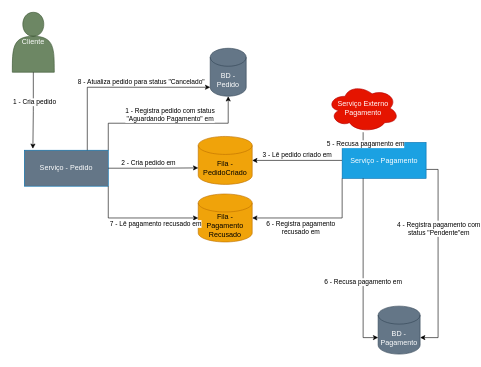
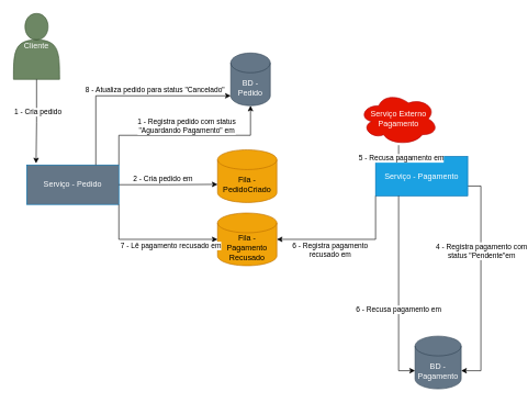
- <mxCell id="6" style="edgeStyle=orthogonalEdgeStyle;rounded=0;orthogonalLoop=1;jettySize=auto;html=1;" edge="1" parent="1" source="10" target="3"><mxGeometry relative="1" as="geometry" /></mxCell>
- <mxCell id="7" value="3 - Lê pedido criado em" style="edgeLabel;html=1;align=center;verticalAlign=middle;resizable=0;points=[];" vertex="1" connectable="0" parent="6"><mxGeometry x="0.051" relative="1" as="geometry"><mxPoint x="3" y="-10" as="offset" /></mxGeometry></mxCell>
